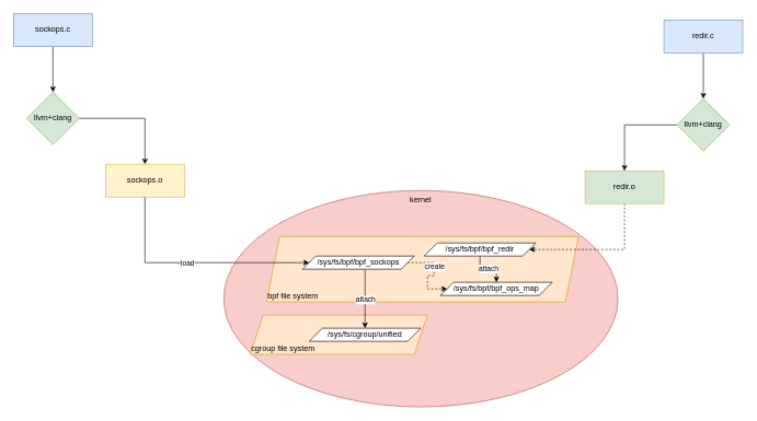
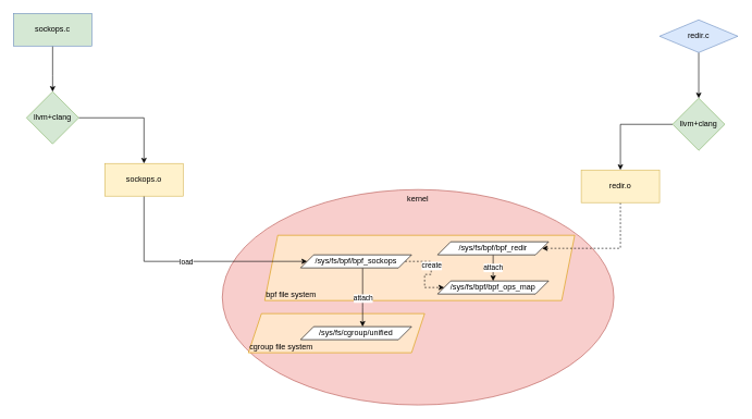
- <mxCell id="5" value="sockops.c" style="rounded=0;whiteSpace=wrap;html=1;fillColor=#dae8fc;strokeColor=#6c8ebf;" vertex="1" parent="1"><mxGeometry x="20" y="20" width="120" height="50" as="geometry" /></mxCell>
+ <mxCell id="5" value="sockops.c" style="rounded=0;whiteSpace=wrap;html=1;fillColor=#d5e8d4;strokeColor=#6c8ebf;" vertex="1" parent="1"><mxGeometry x="20" y="20" width="120" height="50" as="geometry" /></mxCell>
- <mxCell id="16" value="redir.c" style="rounded=0;whiteSpace=wrap;html=1;fillColor=#dae8fc;strokeColor=#6c8ebf;" vertex="1" parent="1"><mxGeometry x="1010" y="30" width="120" height="50" as="geometry" /></mxCell>
+ <mxCell id="16" value="redir.c" style="rhombus;whiteSpace=wrap;html=1;fillColor=#dae8fc;strokeColor=#6c8ebf;" vertex="1" parent="1"><mxGeometry x="1010" y="30" width="120" height="50" as="geometry" /></mxCell>
- <mxCell id="20" value="redir.o" style="rounded=0;whiteSpace=wrap;html=1;fillColor=#d5e8d4;strokeColor=#d6b656;" vertex="1" parent="1"><mxGeometry x="890" y="260" width="120" height="50" as="geometry" /></mxCell>
+ <mxCell id="20" value="redir.o" style="rounded=0;whiteSpace=wrap;html=1;fillColor=#fff2cc;strokeColor=#d6b656;" vertex="1" parent="1"><mxGeometry x="890" y="260" width="120" height="50" as="geometry" /></mxCell>
- <mxCell id="22" value="/sys/fs/bpf/bpf_redir" style="shape=parallelogram;perimeter=parallelogramPerimeter;whiteSpace=wrap;html=1;fixedSize=1;align=center;" vertex="1" parent="1"><mxGeometry x="645" y="370" width="170" height="20" as="geometry" /></mxCell>
+ <mxCell id="22" value="/sys/fs/bpf/bpf_redir" style="shape=parallelogram;perimeter=parallelogramPerimeter;whiteSpace=wrap;html=1;fixedSize=1;align=center;" vertex="1" parent="1"><mxGeometry x="670" y="370" width="170" height="20" as="geometry" /></mxCell>
- <mxCell id="13" value="/sys/fs/cgroup/unified" style="shape=parallelogram;perimeter=parallelogramPerimeter;whiteSpace=wrap;html=1;fixedSize=1;align=center;" vertex="1" parent="1"><mxGeometry x="470" y="500" width="170" height="20" as="geometry" /></mxCell>
+ <mxCell id="13" value="/sys/fs/cgroup/unified" style="shape=parallelogram;perimeter=parallelogramPerimeter;whiteSpace=wrap;html=1;fixedSize=1;align=center;" vertex="1" parent="1"><mxGeometry x="460" y="500" width="170" height="20" as="geometry" /></mxCell>
